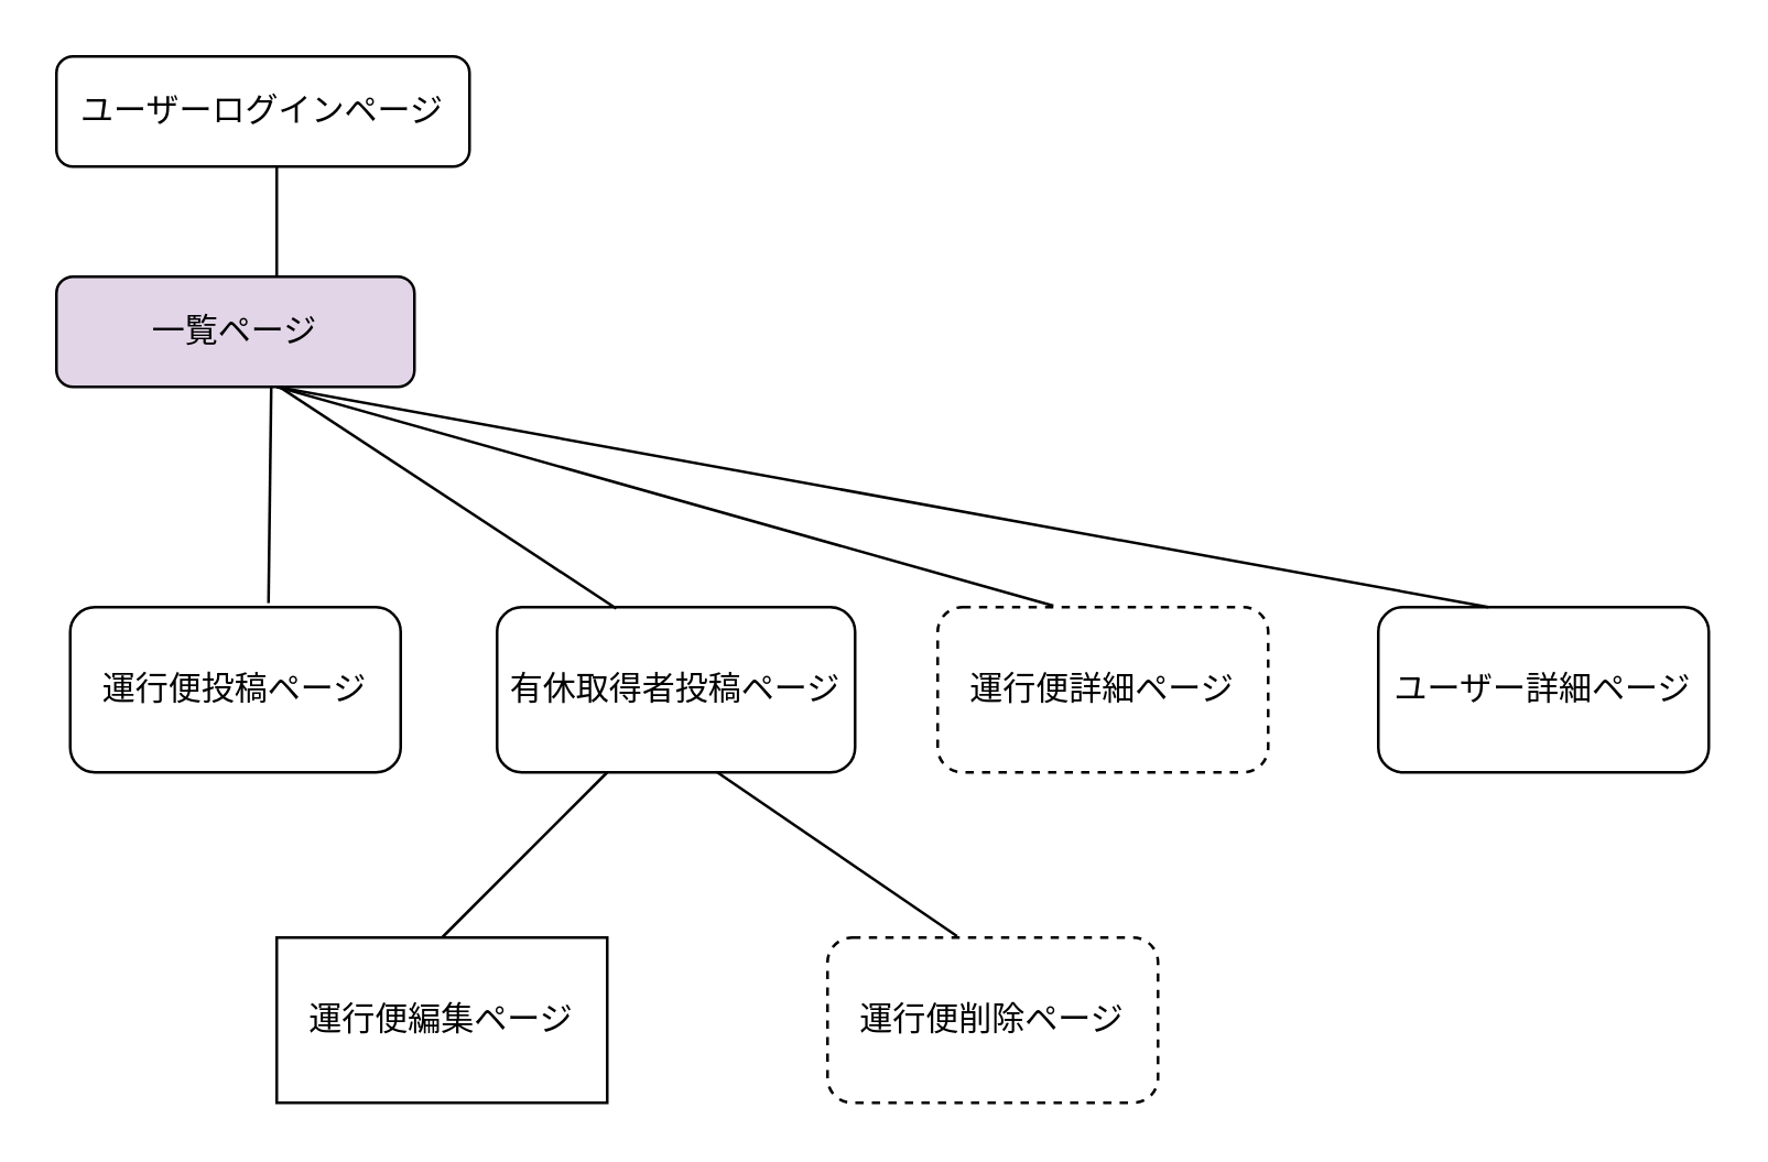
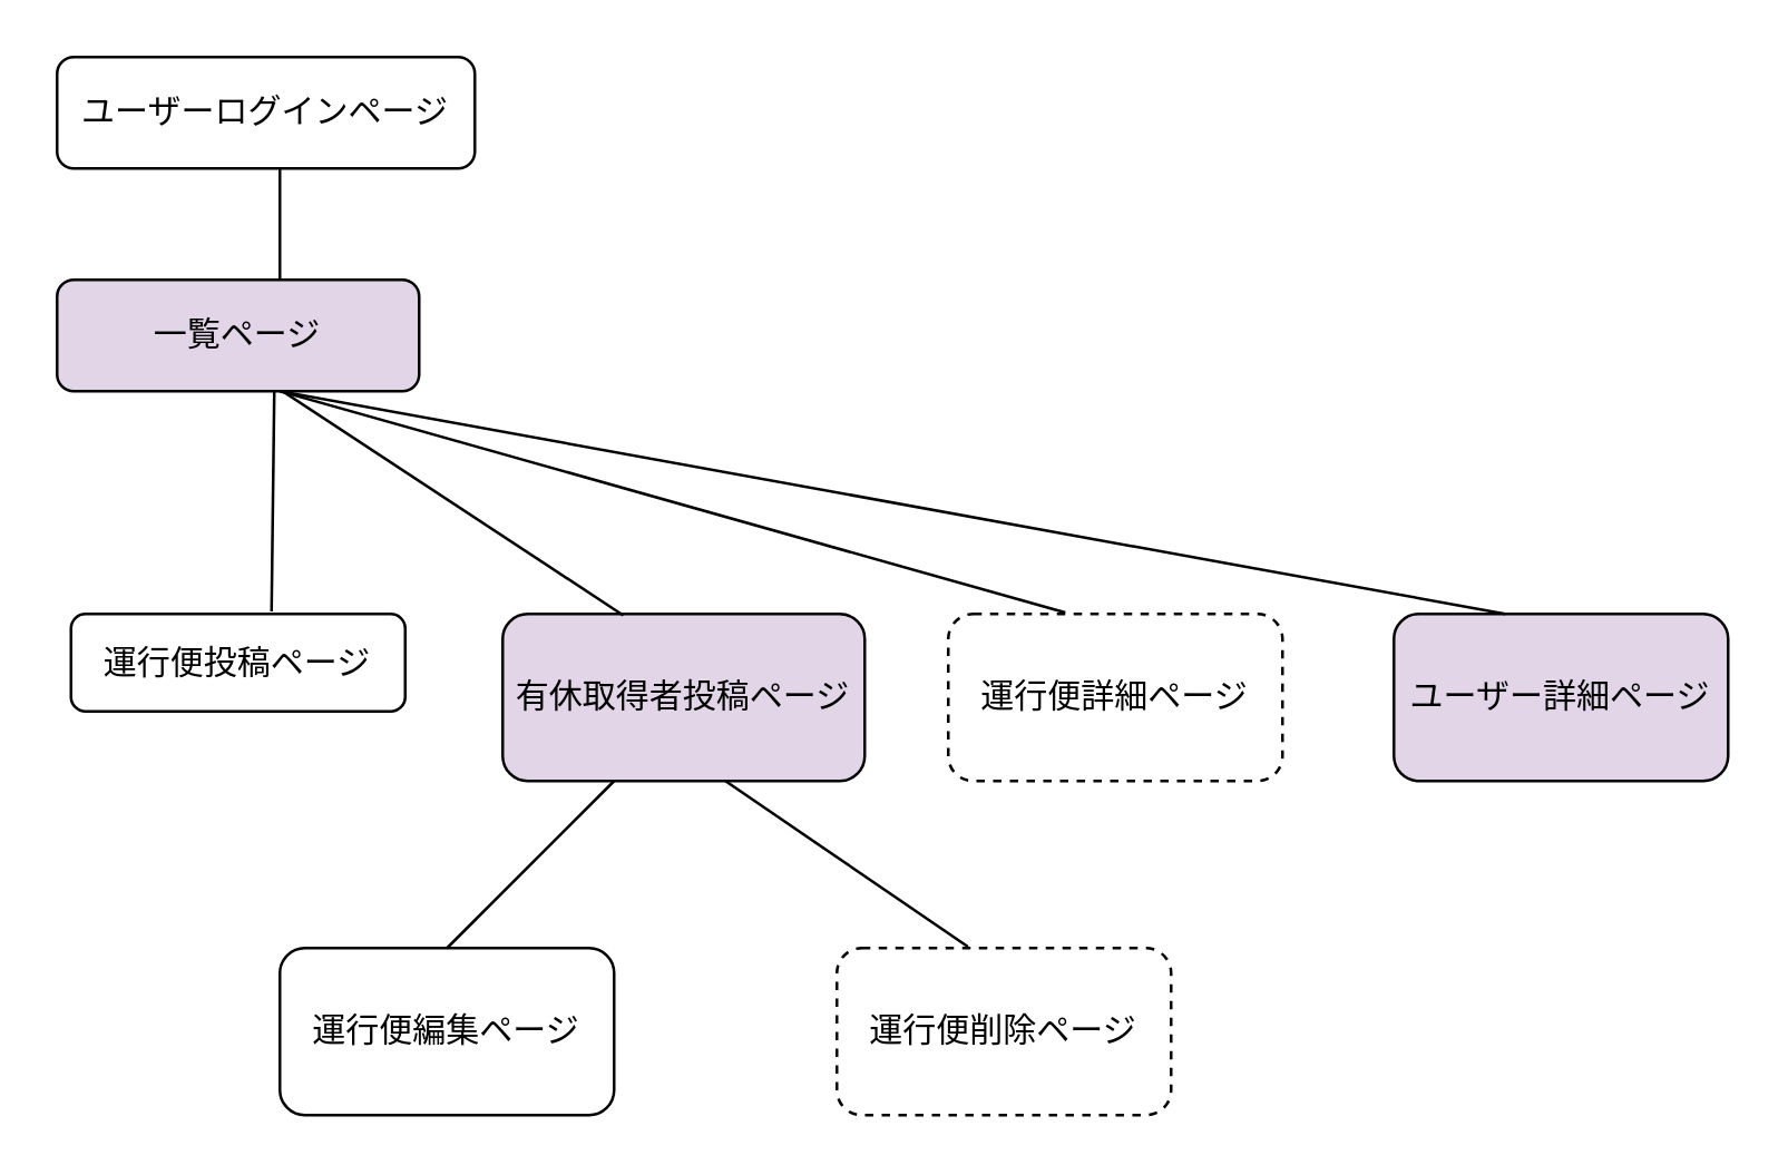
- <mxCell id="7" value="運行便投稿ページ" style="rounded=1;whiteSpace=wrap;html=1;" vertex="1" parent="1"><mxGeometry x="25" y="220" width="120" height="60" as="geometry" /></mxCell>
+ <mxCell id="7" value="運行便投稿ページ" style="rounded=1;whiteSpace=wrap;html=1;" vertex="1" parent="1"><mxGeometry x="25" y="220" width="120" height="35" as="geometry" /></mxCell>
- <mxCell id="6" value="有休取得者投稿ページ" style="rounded=1;whiteSpace=wrap;html=1;" vertex="1" parent="1"><mxGeometry x="180" y="220" width="130" height="60" as="geometry" /></mxCell>
+ <mxCell id="6" value="有休取得者投稿ページ" style="rounded=1;whiteSpace=wrap;html=1;fillColor=#e1d5e7;" vertex="1" parent="1"><mxGeometry x="180" y="220" width="130" height="60" as="geometry" /></mxCell>
- <mxCell id="15" value="ユーザー詳細ページ" style="rounded=1;whiteSpace=wrap;html=1;" vertex="1" parent="1"><mxGeometry x="500" y="220" width="120" height="60" as="geometry" /></mxCell>
+ <mxCell id="15" value="ユーザー詳細ページ" style="rounded=1;whiteSpace=wrap;html=1;fillColor=#e1d5e7;" vertex="1" parent="1"><mxGeometry x="500" y="220" width="120" height="60" as="geometry" /></mxCell>
- <mxCell id="5" value="運行便編集ページ" style="whiteSpace=wrap;html=1;rounded=0;" vertex="1" parent="1"><mxGeometry x="100" y="340" width="120" height="60" as="geometry" /></mxCell>
+ <mxCell id="5" value="運行便編集ページ" style="rounded=1;whiteSpace=wrap;html=1;" vertex="1" parent="1"><mxGeometry x="100" y="340" width="120" height="60" as="geometry" /></mxCell>
